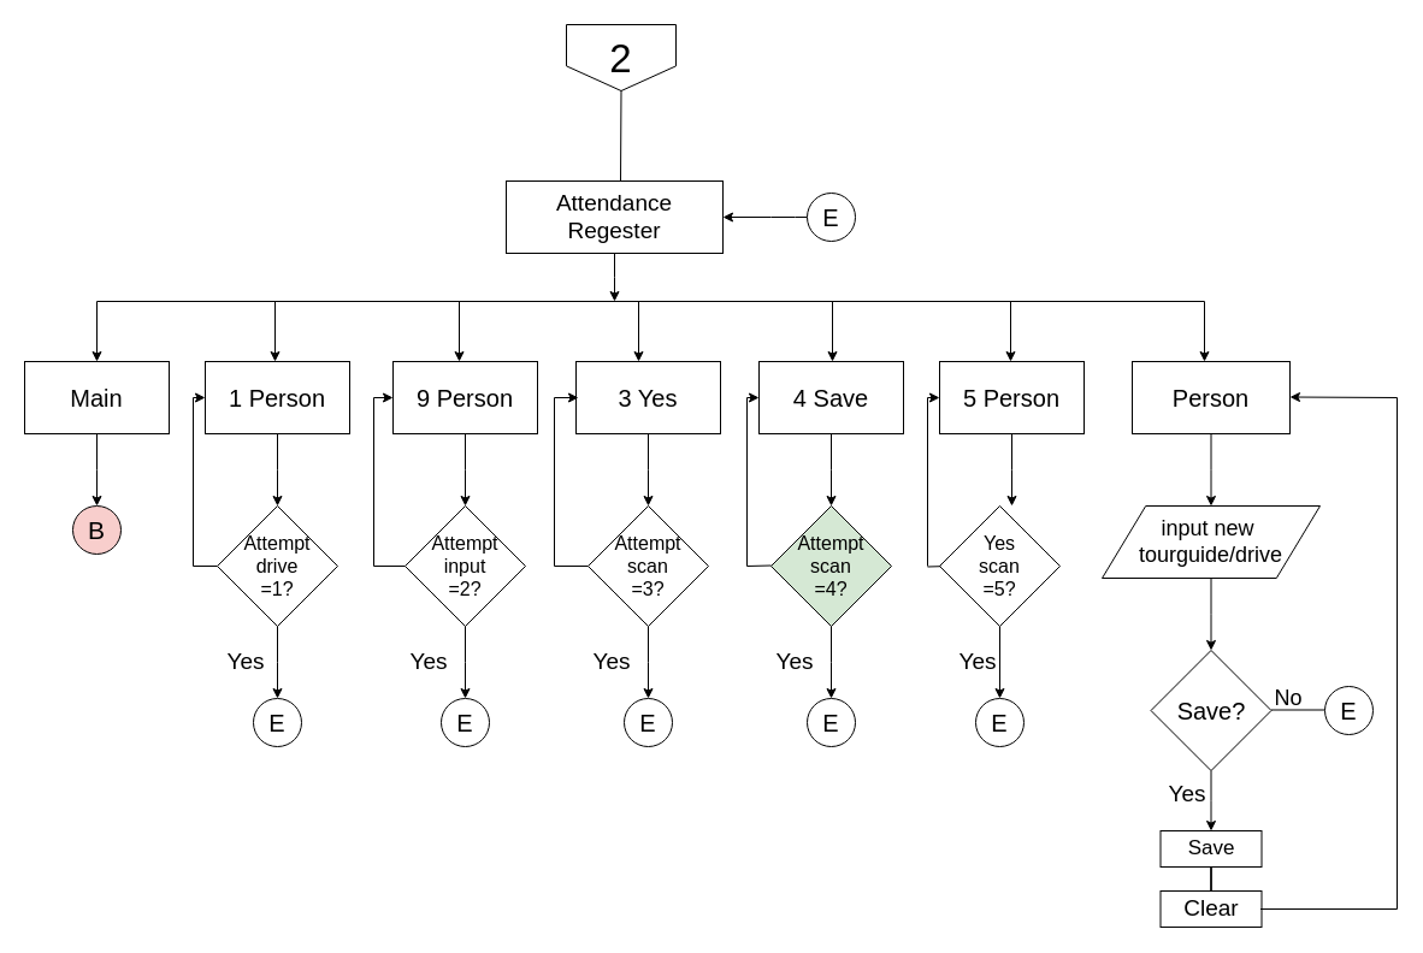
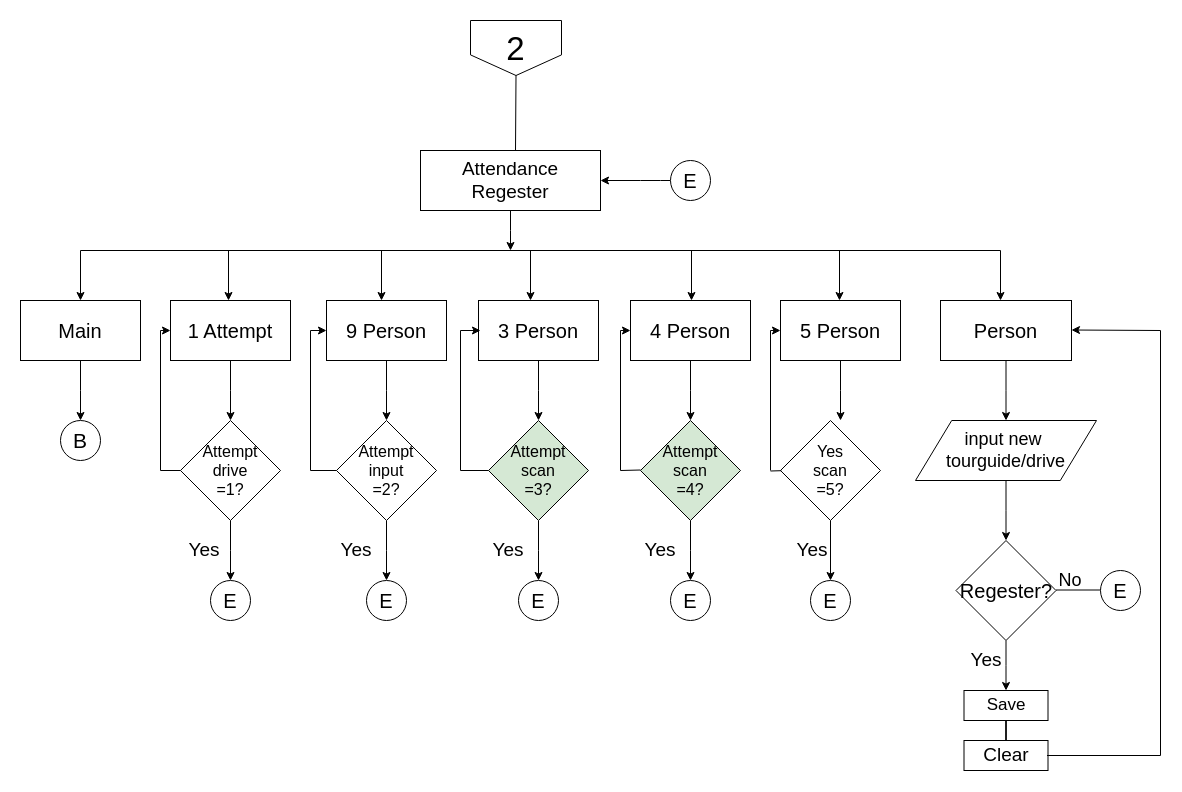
- <mxCell id="16" value="&lt;font style=&quot;font-size: 20px&quot;&gt;1 Person&lt;br&gt;&lt;/font&gt;" style="rounded=0;whiteSpace=wrap;html=1;" vertex="1" parent="1"><mxGeometry x="170" y="300" width="120" height="60" as="geometry" /></mxCell>
+ <mxCell id="16" value="&lt;font style=&quot;font-size: 20px&quot;&gt;1 Attempt&lt;br&gt;&lt;/font&gt;" style="rounded=0;whiteSpace=wrap;html=1;" vertex="1" parent="1"><mxGeometry x="170" y="300" width="120" height="60" as="geometry" /></mxCell>
- <mxCell id="18" value="&lt;font style=&quot;font-size: 20px&quot;&gt;3 Yes&lt;br&gt;&lt;/font&gt;" style="rounded=0;whiteSpace=wrap;html=1;" vertex="1" parent="1"><mxGeometry x="478" y="300" width="120" height="60" as="geometry" /></mxCell>
+ <mxCell id="18" value="&lt;font style=&quot;font-size: 20px&quot;&gt;3 Person&lt;br&gt;&lt;/font&gt;" style="rounded=0;whiteSpace=wrap;html=1;" vertex="1" parent="1"><mxGeometry x="478" y="300" width="120" height="60" as="geometry" /></mxCell>
- <mxCell id="20" value="&lt;font style=&quot;font-size: 20px&quot;&gt;4 Save&lt;br&gt;&lt;/font&gt;" style="rounded=0;whiteSpace=wrap;html=1;" vertex="1" parent="1"><mxGeometry x="630" y="300" width="120" height="60" as="geometry" /></mxCell>
+ <mxCell id="20" value="&lt;font style=&quot;font-size: 20px&quot;&gt;4 Person&lt;br&gt;&lt;/font&gt;" style="rounded=0;whiteSpace=wrap;html=1;" vertex="1" parent="1"><mxGeometry x="630" y="300" width="120" height="60" as="geometry" /></mxCell>
- <mxCell id="54" value="&lt;font style=&quot;font-size: 21px&quot;&gt;B&lt;/font&gt;" style="ellipse;whiteSpace=wrap;html=1;aspect=fixed;fillColor=#f8cecc;" vertex="1" parent="1"><mxGeometry x="60" y="420" width="40" height="40" as="geometry" /></mxCell>
+ <mxCell id="54" value="&lt;font style=&quot;font-size: 21px&quot;&gt;B&lt;/font&gt;" style="ellipse;whiteSpace=wrap;html=1;aspect=fixed;" vertex="1" parent="1"><mxGeometry x="60" y="420" width="40" height="40" as="geometry" /></mxCell>
- <mxCell id="33" value="&lt;div style=&quot;font-size: 16px&quot;&gt;&lt;font style=&quot;font-size: 16px&quot;&gt;Attempt&lt;/font&gt;&lt;/div&gt;&lt;div style=&quot;font-size: 16px&quot;&gt;&lt;font style=&quot;font-size: 16px&quot;&gt; scan &lt;br&gt;&lt;/font&gt;&lt;/div&gt;&lt;div style=&quot;font-size: 16px&quot;&gt;&lt;font style=&quot;font-size: 16px&quot;&gt;=3?&lt;/font&gt;&lt;/div&gt;" style="rhombus;whiteSpace=wrap;html=1;" vertex="1" parent="1"><mxGeometry x="488" y="420" width="100" height="100" as="geometry" /></mxCell>
+ <mxCell id="33" value="&lt;div style=&quot;font-size: 16px&quot;&gt;&lt;font style=&quot;font-size: 16px&quot;&gt;Attempt&lt;/font&gt;&lt;/div&gt;&lt;div style=&quot;font-size: 16px&quot;&gt;&lt;font style=&quot;font-size: 16px&quot;&gt; scan &lt;br&gt;&lt;/font&gt;&lt;/div&gt;&lt;div style=&quot;font-size: 16px&quot;&gt;&lt;font style=&quot;font-size: 16px&quot;&gt;=3?&lt;/font&gt;&lt;/div&gt;" style="rhombus;whiteSpace=wrap;html=1;fillColor=#d5e8d4;" vertex="1" parent="1"><mxGeometry x="488" y="420" width="100" height="100" as="geometry" /></mxCell>
- <mxCell id="41" value="&lt;font style=&quot;font-size: 20px&quot;&gt;Save?&lt;/font&gt;" style="rhombus;whiteSpace=wrap;html=1;" vertex="1" parent="1"><mxGeometry x="955.5" y="540" width="100" height="100" as="geometry" /></mxCell>
+ <mxCell id="41" value="&lt;font style=&quot;font-size: 20px&quot;&gt;Regester?&lt;/font&gt;" style="rhombus;whiteSpace=wrap;html=1;" vertex="1" parent="1"><mxGeometry x="955.5" y="540" width="100" height="100" as="geometry" /></mxCell>
